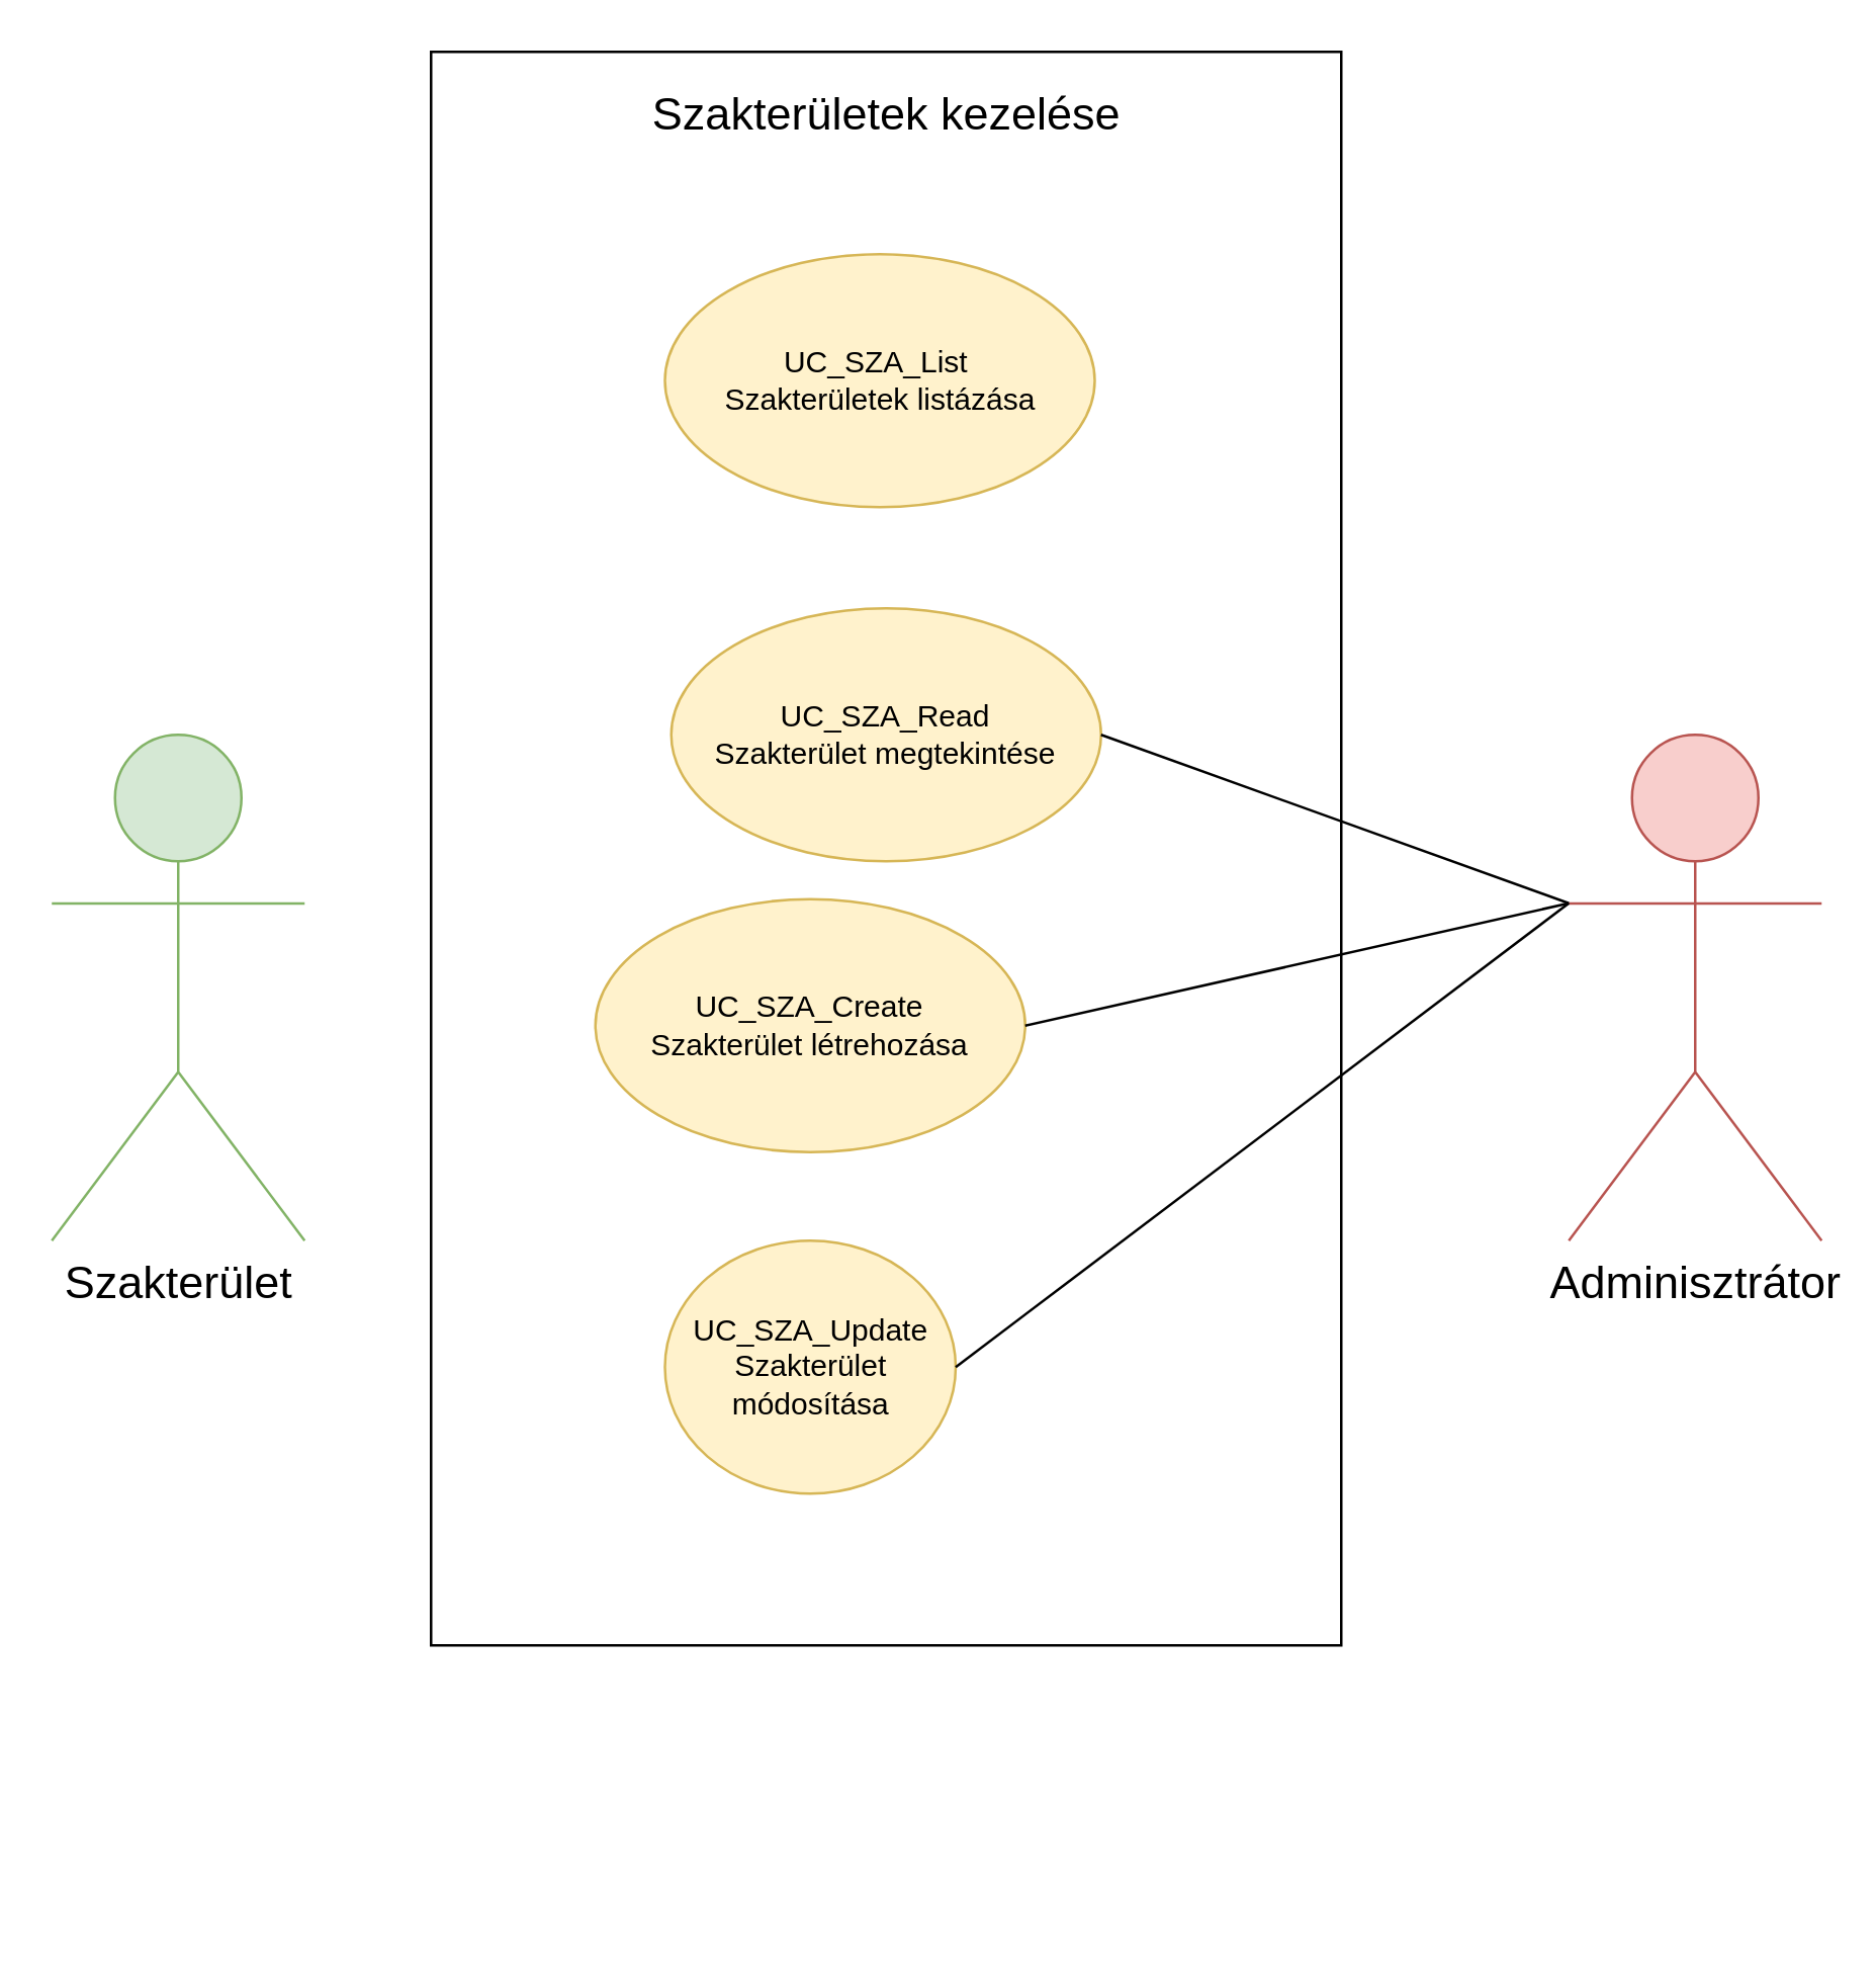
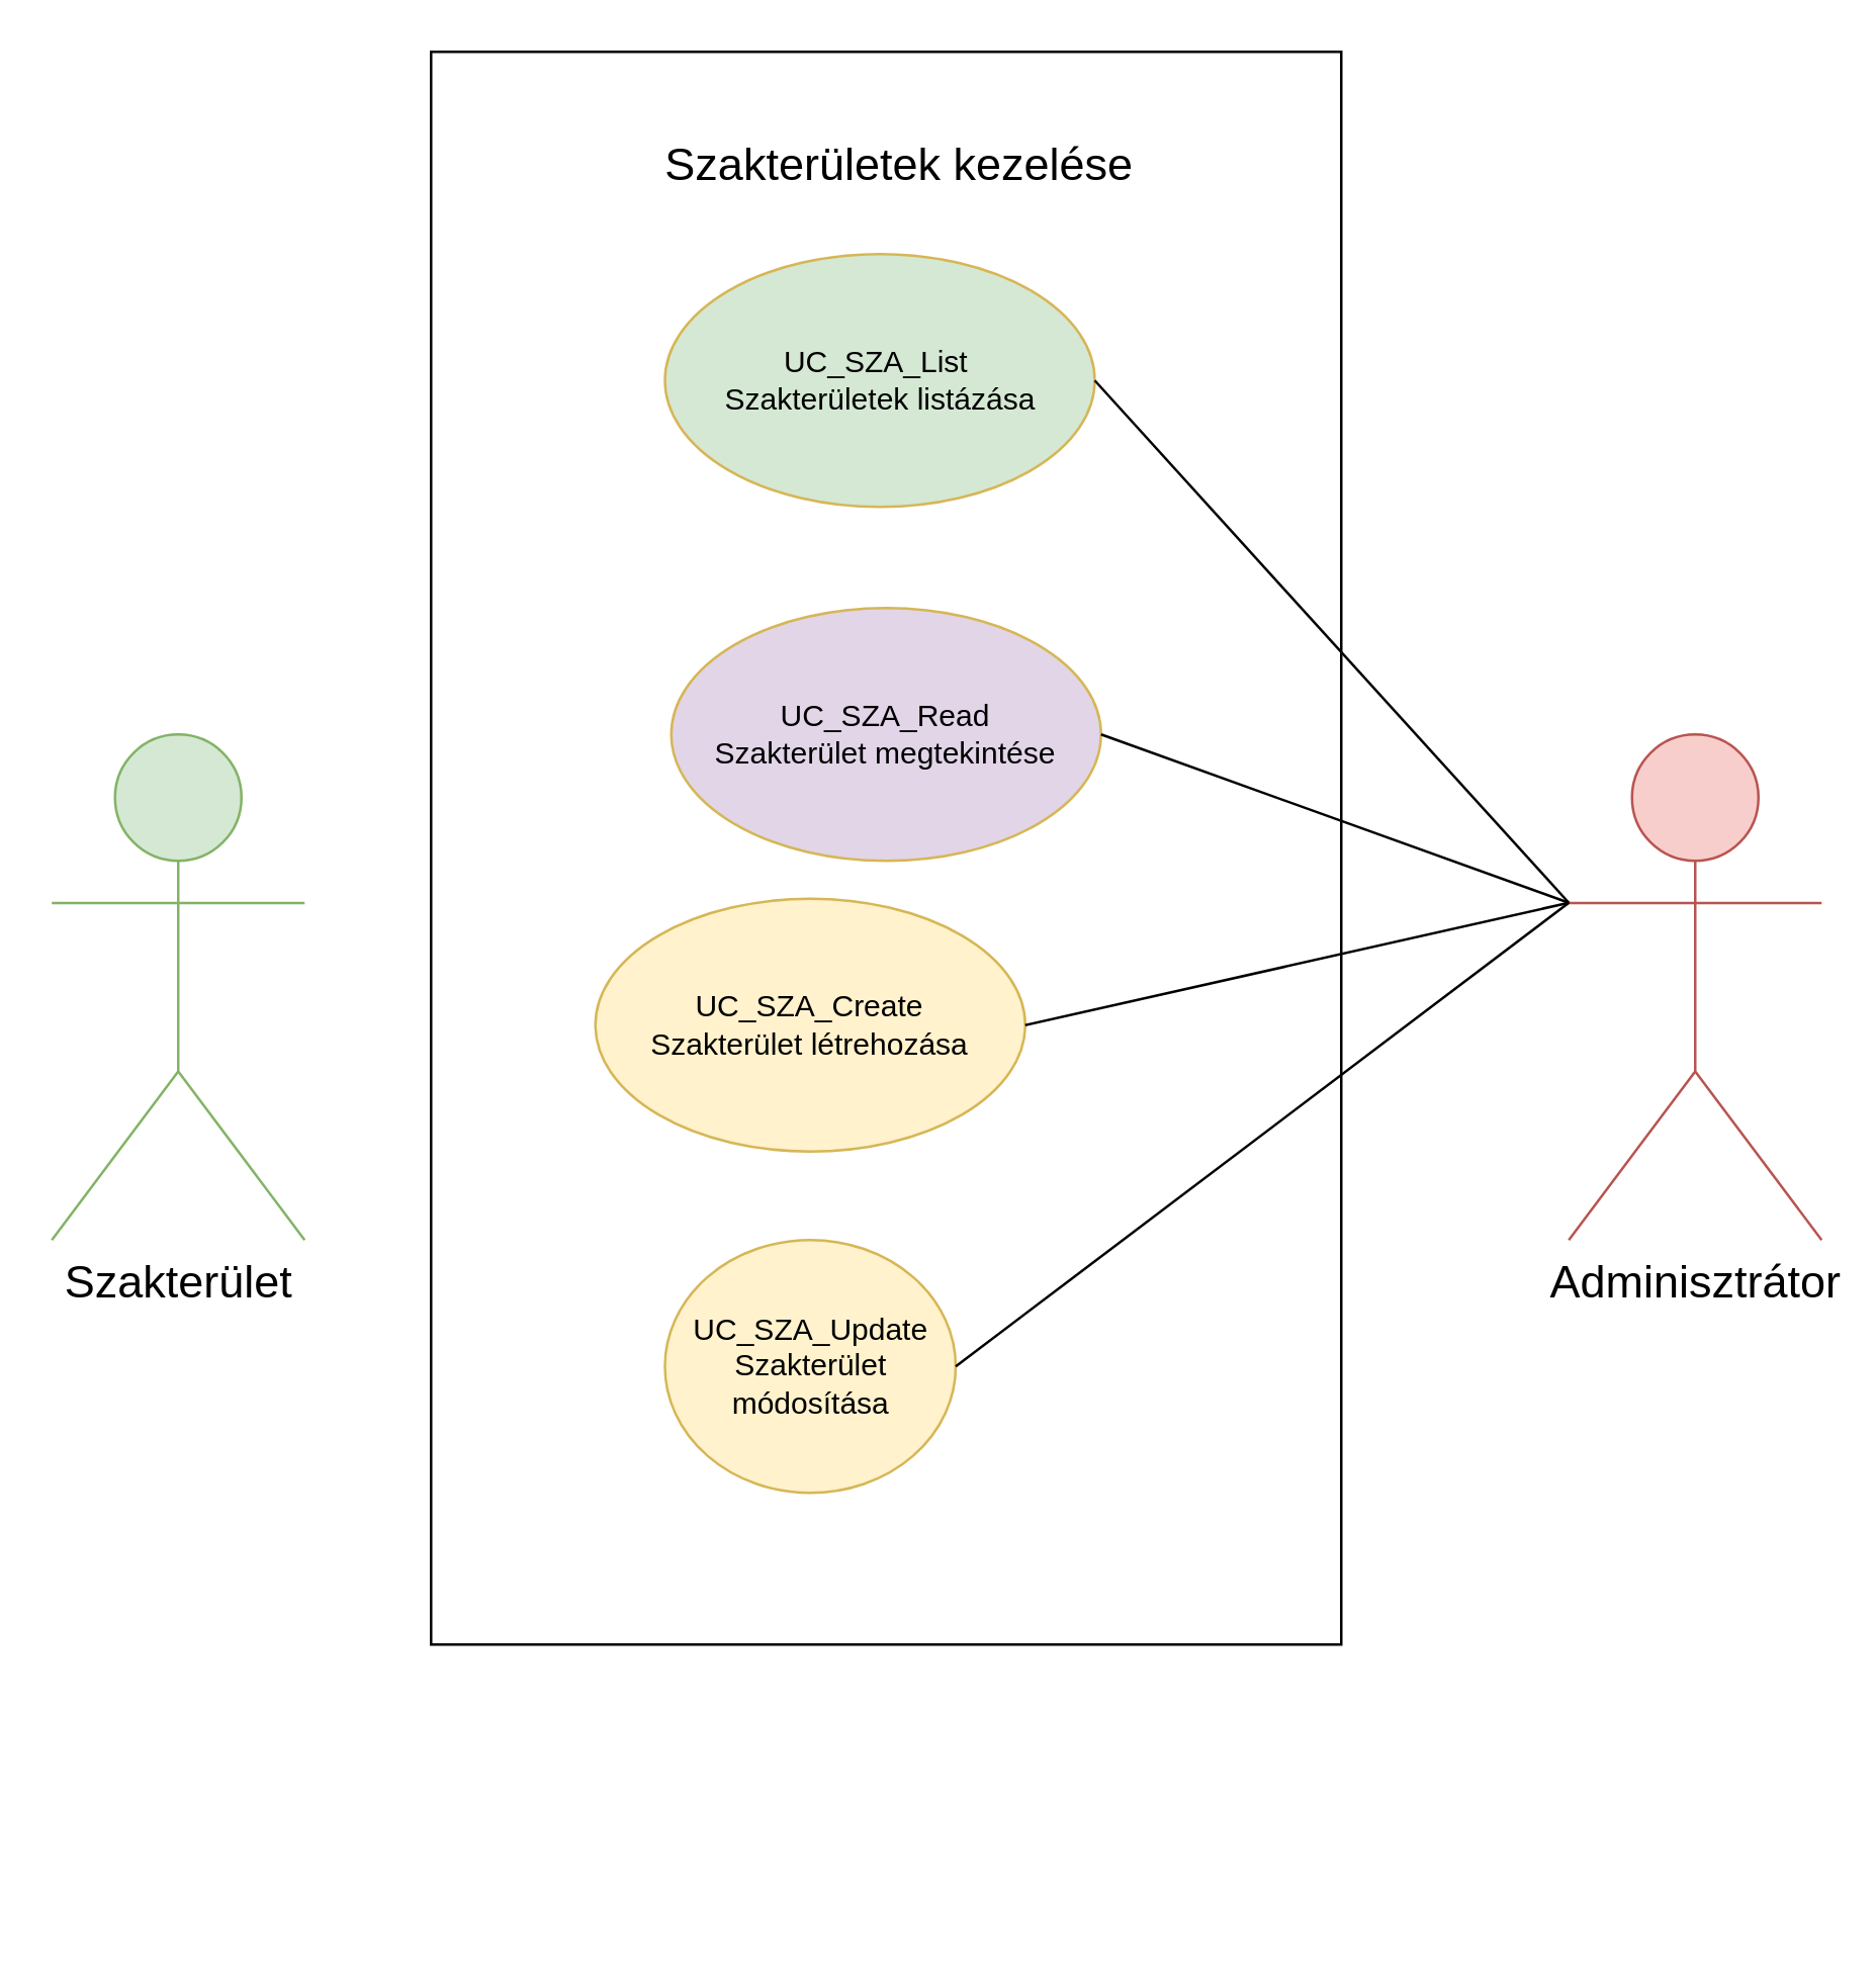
- <mxCell id="4" value="Szakterületek kezelése" style="text;html=1;align=center;verticalAlign=middle;whiteSpace=wrap;rounded=0;fontSize=18;" parent="2" vertex="1"><mxGeometry x="83.75" y="10" width="192.5" height="30" as="geometry" /></mxCell>
+ <mxCell id="4" value="Szakterületek kezelése" style="text;html=1;align=center;verticalAlign=middle;whiteSpace=wrap;rounded=0;fontSize=18;" parent="2" vertex="1"><mxGeometry x="88.75" y="30" width="192.5" height="30" as="geometry" /></mxCell>
- <mxCell id="5" value="UC_SZA_List&amp;nbsp;&lt;br&gt;Szakterületek listázása" style="ellipse;whiteSpace=wrap;html=1;fillColor=#fff2cc;strokeColor=#d6b656;" parent="2" vertex="1"><mxGeometry x="92.5" y="80" width="170" height="100" as="geometry" /></mxCell>
+ <mxCell id="5" value="UC_SZA_List&amp;nbsp;&lt;br&gt;Szakterületek listázása" style="ellipse;whiteSpace=wrap;html=1;fillColor=#d5e8d4;strokeColor=#d6b656;" parent="2" vertex="1"><mxGeometry x="92.5" y="80" width="170" height="100" as="geometry" /></mxCell>
+ <mxCell id="12" value="" style="endArrow=none;html=1;rounded=0;entryX=0;entryY=0.333;entryDx=0;entryDy=0;entryPerimeter=0;exitX=1;exitY=0.5;exitDx=0;exitDy=0;" parent="1" source="5" target="10" edge="1"><mxGeometry width="50" height="50" relative="1" as="geometry"><mxPoint x="490" y="170" as="sourcePoint" /><mxPoint x="620" y="360" as="targetPoint" /></mxGeometry></mxCell>
- <mxCell id="7" value="UC_SZA_Read&lt;br&gt;Szakterület megtekintése" style="ellipse;whiteSpace=wrap;html=1;fillColor=#fff2cc;strokeColor=#d6b656;" parent="2" vertex="1"><mxGeometry x="95" y="220" width="170" height="100" as="geometry" /></mxCell>
+ <mxCell id="7" value="UC_SZA_Read&lt;br&gt;Szakterület megtekintése" style="ellipse;whiteSpace=wrap;html=1;fillColor=#e1d5e7;strokeColor=#d6b656;" parent="2" vertex="1"><mxGeometry x="95" y="220" width="170" height="100" as="geometry" /></mxCell>
